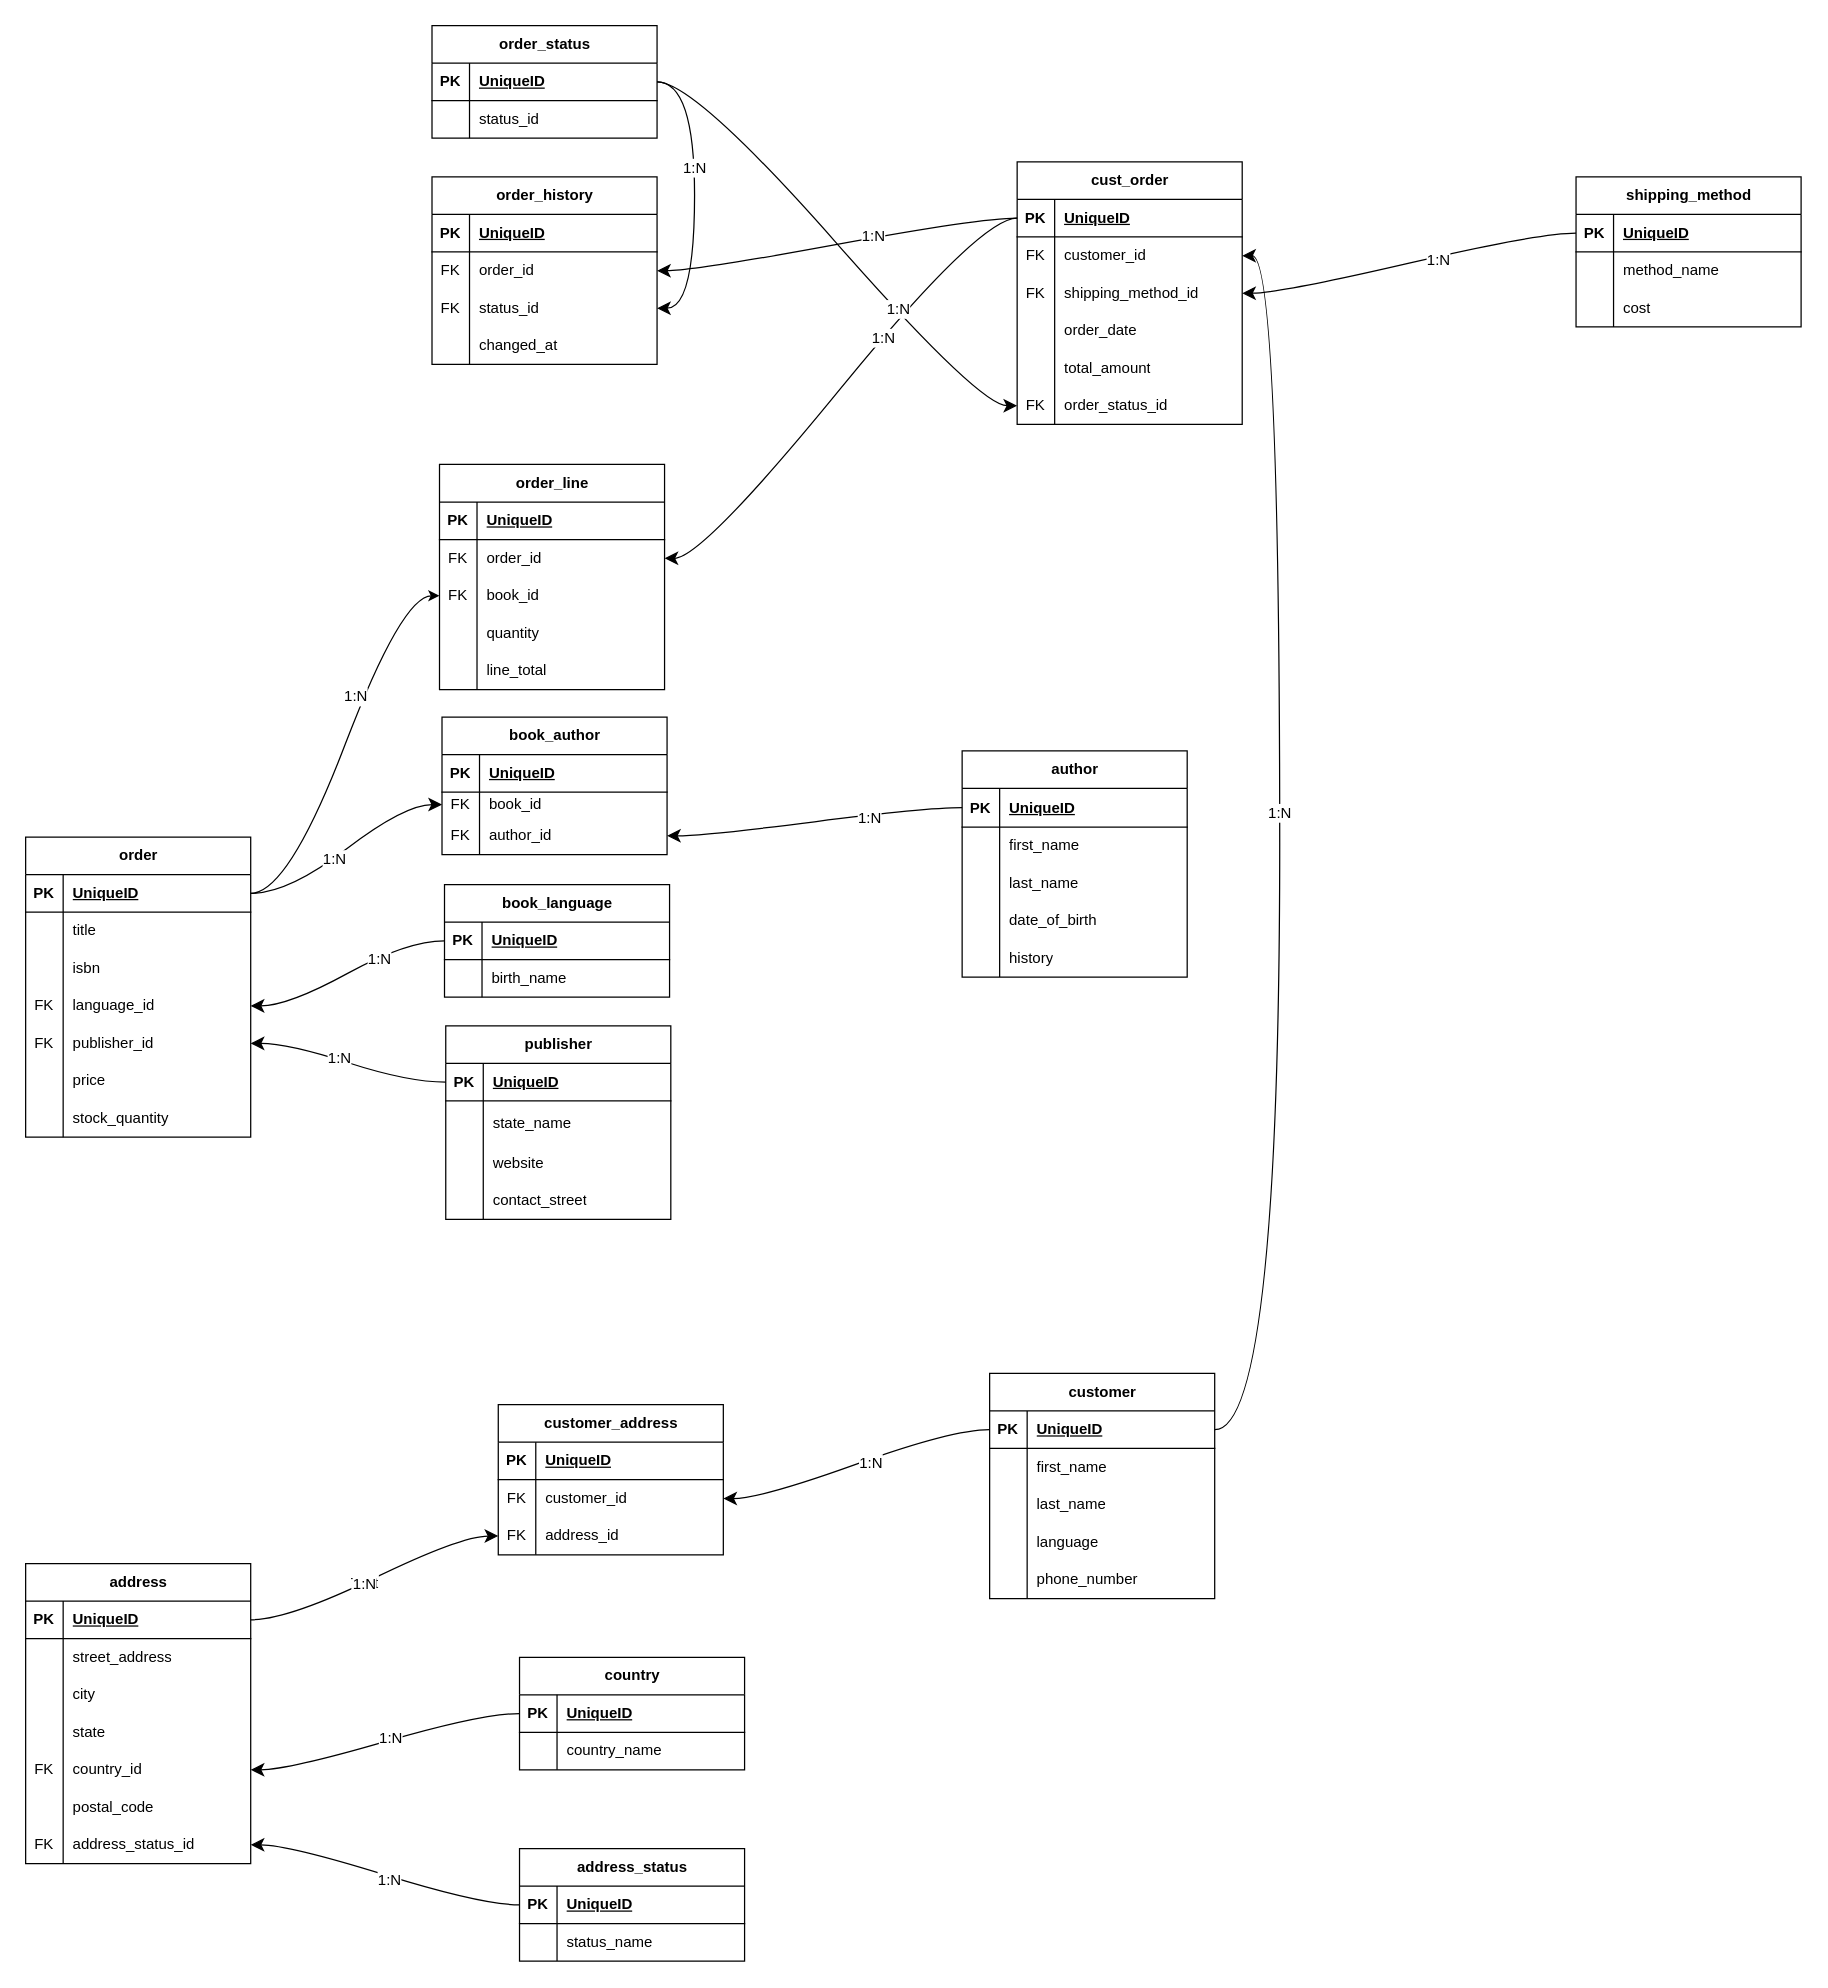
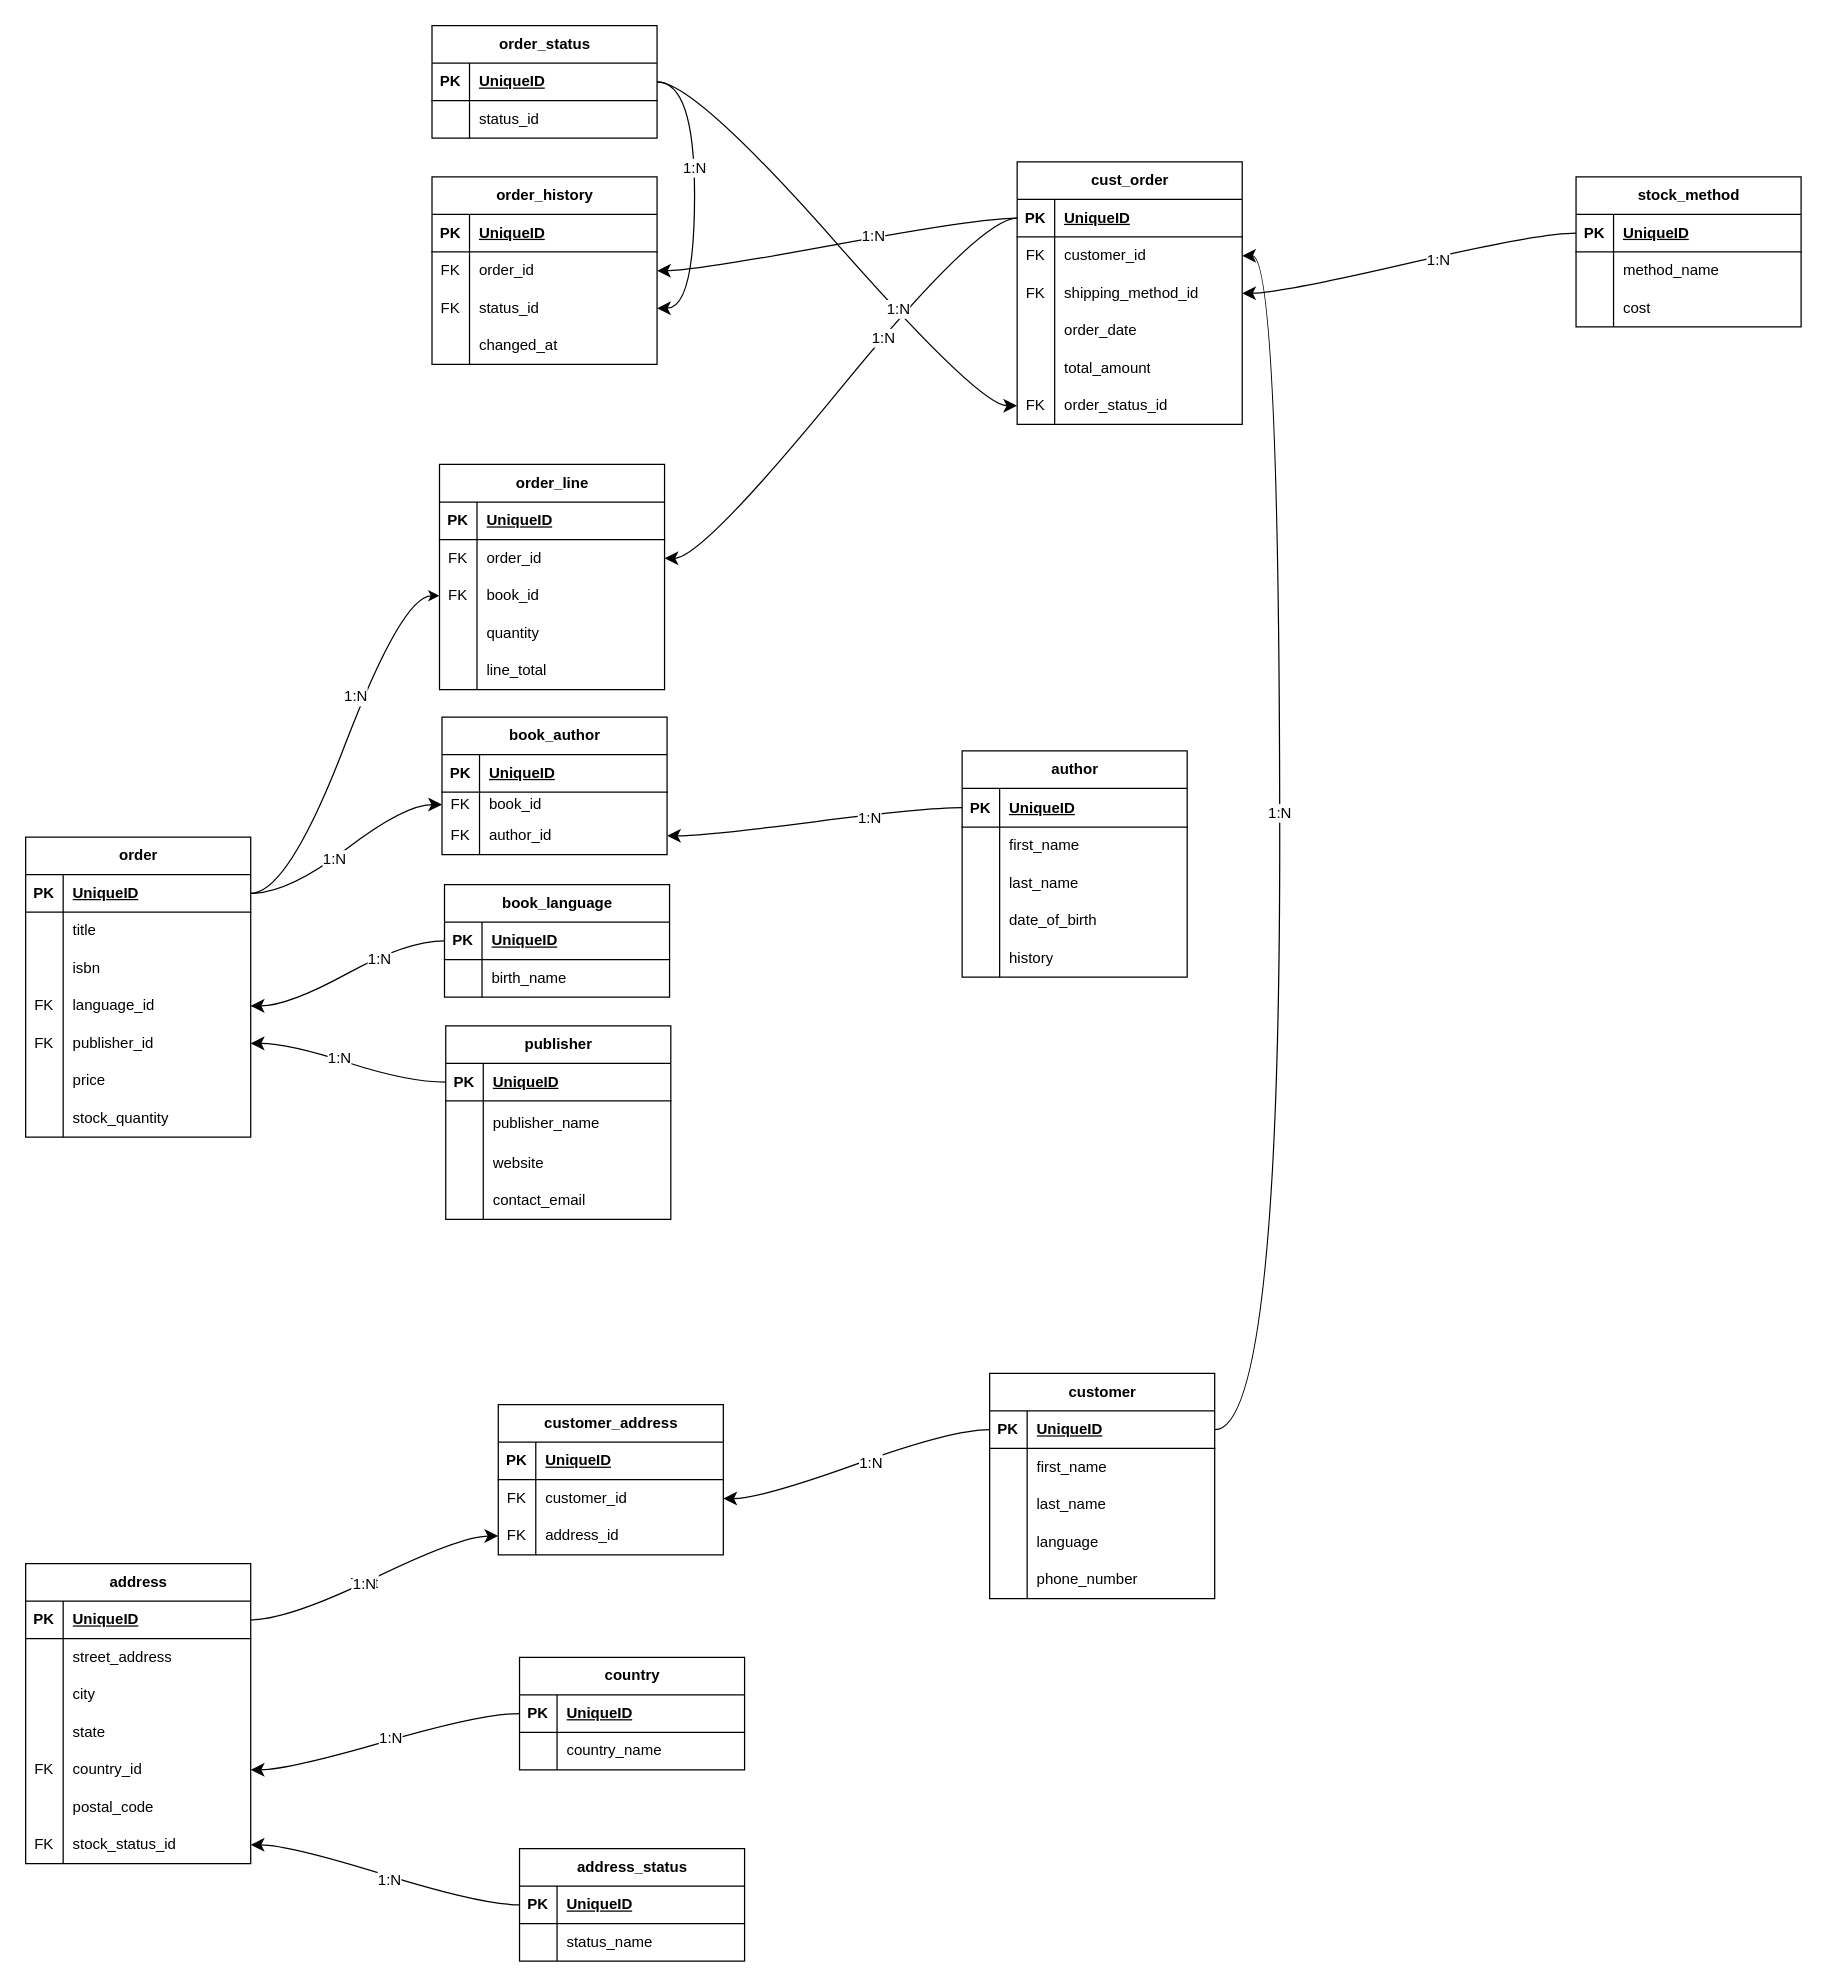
- <mxCell id="171" value="shipping_method" style="shape=table;startSize=30;container=1;collapsible=1;childLayout=tableLayout;fixedRows=1;rowLines=0;fontStyle=1;align=center;resizeLast=1;html=1;" vertex="1" parent="1"><mxGeometry x="1260" y="141" width="180" height="120" as="geometry" /></mxCell>
+ <mxCell id="171" value="stock_method" style="shape=table;startSize=30;container=1;collapsible=1;childLayout=tableLayout;fixedRows=1;rowLines=0;fontStyle=1;align=center;resizeLast=1;html=1;" vertex="1" parent="1"><mxGeometry x="1260" y="141" width="180" height="120" as="geometry" /></mxCell>
- <mxCell id="47" value="state_name" style="shape=partialRectangle;connectable=0;fillColor=none;top=0;left=0;bottom=0;right=0;align=left;spacingLeft=6;overflow=hidden;whiteSpace=wrap;html=1;" vertex="1" parent="45"><mxGeometry x="30" width="150" height="35" as="geometry"><mxRectangle width="150" height="35" as="alternateBounds" /></mxGeometry></mxCell>
+ <mxCell id="47" value="publisher_name" style="shape=partialRectangle;connectable=0;fillColor=none;top=0;left=0;bottom=0;right=0;align=left;spacingLeft=6;overflow=hidden;whiteSpace=wrap;html=1;" vertex="1" parent="45"><mxGeometry x="30" width="150" height="35" as="geometry"><mxRectangle width="150" height="35" as="alternateBounds" /></mxGeometry></mxCell>
- <mxCell id="53" value="contact_street" style="shape=partialRectangle;connectable=0;fillColor=none;top=0;left=0;bottom=0;right=0;align=left;spacingLeft=6;overflow=hidden;whiteSpace=wrap;html=1;" vertex="1" parent="51"><mxGeometry x="30" width="150" height="30" as="geometry"><mxRectangle width="150" height="30" as="alternateBounds" /></mxGeometry></mxCell>
+ <mxCell id="53" value="contact_email" style="shape=partialRectangle;connectable=0;fillColor=none;top=0;left=0;bottom=0;right=0;align=left;spacingLeft=6;overflow=hidden;whiteSpace=wrap;html=1;" vertex="1" parent="51"><mxGeometry x="30" width="150" height="30" as="geometry"><mxRectangle width="150" height="30" as="alternateBounds" /></mxGeometry></mxCell>
- <mxCell id="108" value="address_status_id" style="shape=partialRectangle;connectable=0;fillColor=none;top=0;left=0;bottom=0;right=0;align=left;spacingLeft=6;overflow=hidden;whiteSpace=wrap;html=1;" vertex="1" parent="106"><mxGeometry x="30" width="150" height="30" as="geometry"><mxRectangle width="150" height="30" as="alternateBounds" /></mxGeometry></mxCell>
+ <mxCell id="108" value="stock_status_id" style="shape=partialRectangle;connectable=0;fillColor=none;top=0;left=0;bottom=0;right=0;align=left;spacingLeft=6;overflow=hidden;whiteSpace=wrap;html=1;" vertex="1" parent="106"><mxGeometry x="30" width="150" height="30" as="geometry"><mxRectangle width="150" height="30" as="alternateBounds" /></mxGeometry></mxCell>
